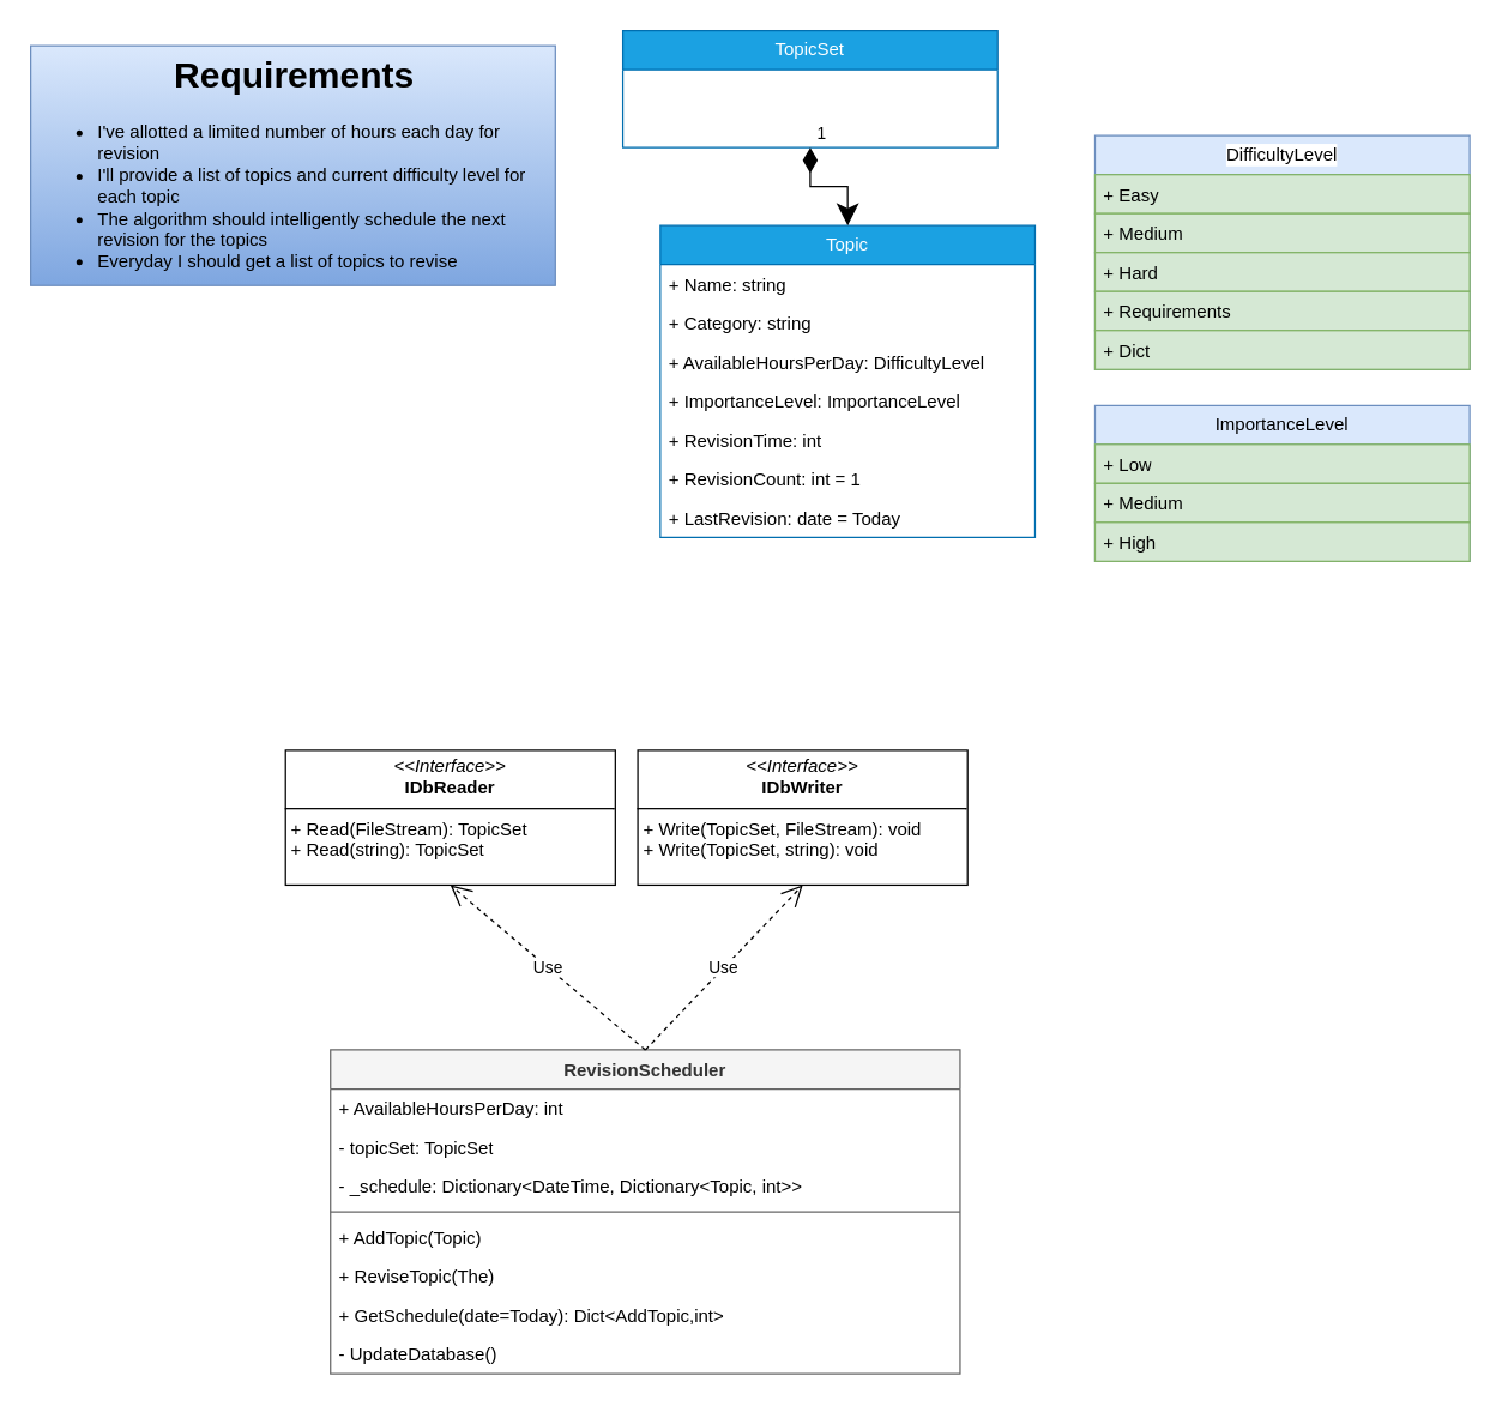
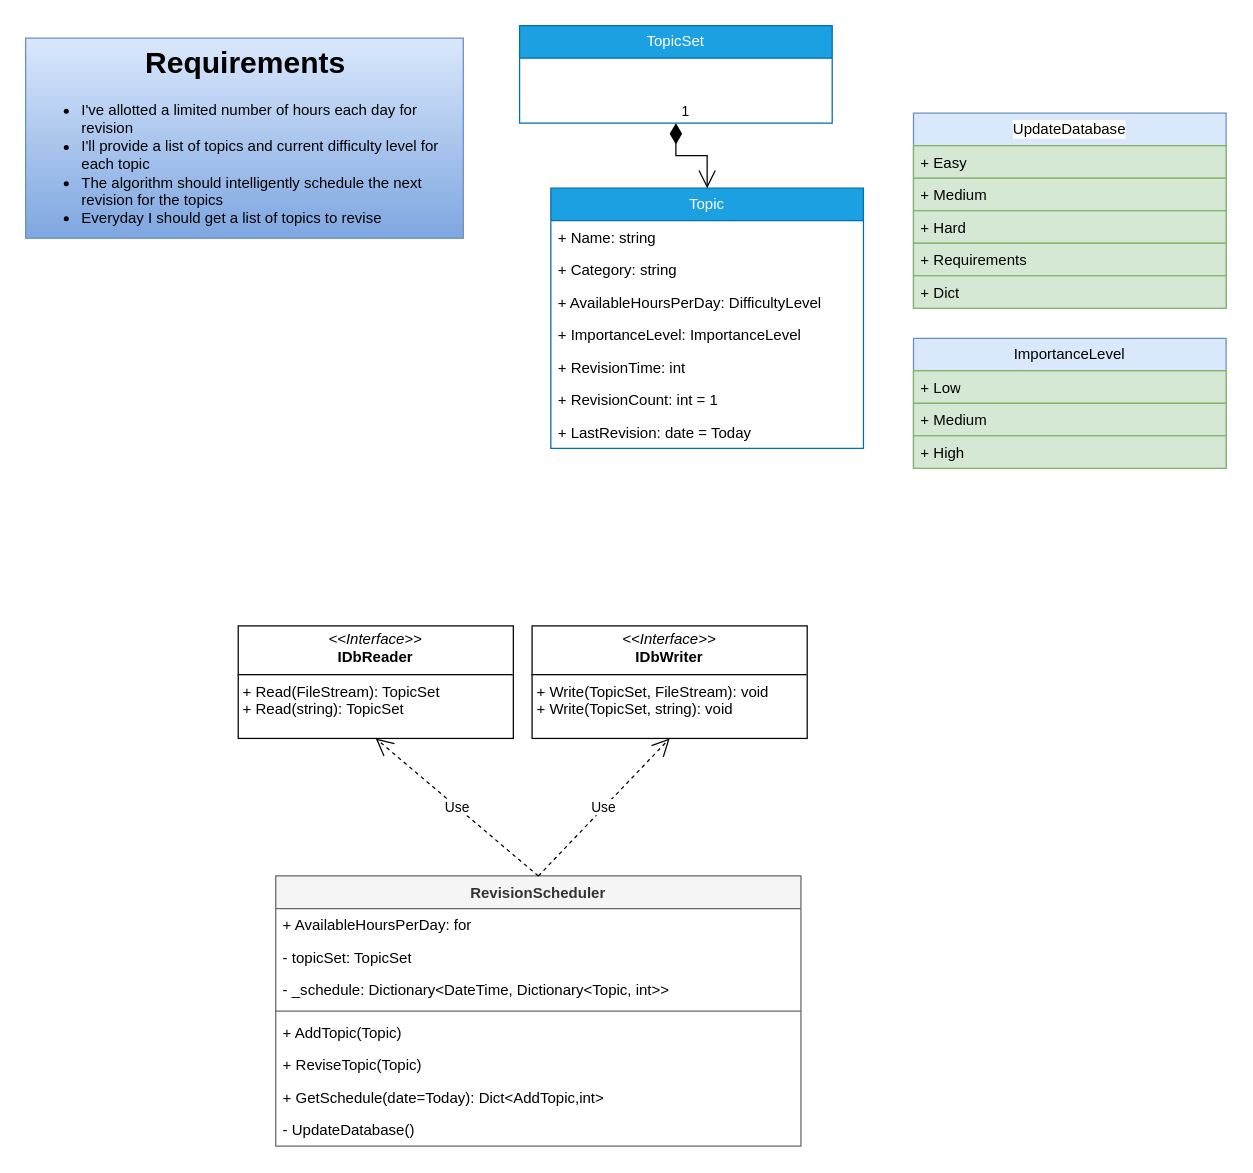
- <mxCell id="11" value="DifficultyLevel" style="swimlane;fontStyle=0;childLayout=stackLayout;horizontal=1;startSize=26;horizontalStack=0;resizeParent=1;resizeParentMax=0;resizeLast=0;collapsible=1;marginBottom=0;whiteSpace=wrap;html=1;labelBackgroundColor=default;fillColor=#dae8fc;strokeColor=#6c8ebf;" parent="1" vertex="1"><mxGeometry x="730" y="90" width="250" height="156" as="geometry"><mxRectangle x="480" y="90" width="70" height="30" as="alternateBounds" /></mxGeometry></mxCell>
+ <mxCell id="11" value="UpdateDatabase" style="swimlane;fontStyle=0;childLayout=stackLayout;horizontal=1;startSize=26;horizontalStack=0;resizeParent=1;resizeParentMax=0;resizeLast=0;collapsible=1;marginBottom=0;whiteSpace=wrap;html=1;labelBackgroundColor=default;fillColor=#dae8fc;strokeColor=#6c8ebf;" parent="1" vertex="1"><mxGeometry x="730" y="90" width="250" height="156" as="geometry"><mxRectangle x="480" y="90" width="70" height="30" as="alternateBounds" /></mxGeometry></mxCell>
- <mxCell id="31" value="1" style="endArrow=classic;html=1;endSize=12;startArrow=diamondThin;startSize=14;startFill=1;edgeStyle=orthogonalEdgeStyle;align=left;verticalAlign=bottom;rounded=0;exitX=0.5;exitY=1;exitDx=0;exitDy=0;entryX=0.5;entryY=0;entryDx=0;entryDy=0;" edge="1" parent="1" source="30" target="3"><mxGeometry x="-1" y="3" relative="1" as="geometry"><mxPoint x="410" y="30" as="sourcePoint" /><mxPoint x="570" y="30" as="targetPoint" /></mxGeometry></mxCell>
+ <mxCell id="31" value="1" style="endArrow=open;html=1;endSize=12;startArrow=diamondThin;startSize=14;startFill=1;edgeStyle=orthogonalEdgeStyle;align=left;verticalAlign=bottom;rounded=0;exitX=0.5;exitY=1;exitDx=0;exitDy=0;entryX=0.5;entryY=0;entryDx=0;entryDy=0;" edge="1" parent="1" source="30" target="3"><mxGeometry x="-1" y="3" relative="1" as="geometry"><mxPoint x="410" y="30" as="sourcePoint" /><mxPoint x="570" y="30" as="targetPoint" /></mxGeometry></mxCell>
- <mxCell id="22" value="+ AvailableHoursPerDay: int" style="text;strokeColor=none;fillColor=none;align=left;verticalAlign=top;spacingLeft=4;spacingRight=4;overflow=hidden;rotatable=0;points=[[0,0.5],[1,0.5]];portConstraint=eastwest;whiteSpace=wrap;html=1;" parent="21" vertex="1"><mxGeometry y="26" width="420" height="26" as="geometry" /></mxCell>
+ <mxCell id="22" value="+ AvailableHoursPerDay: for" style="text;strokeColor=none;fillColor=none;align=left;verticalAlign=top;spacingLeft=4;spacingRight=4;overflow=hidden;rotatable=0;points=[[0,0.5],[1,0.5]];portConstraint=eastwest;whiteSpace=wrap;html=1;" parent="21" vertex="1"><mxGeometry y="26" width="420" height="26" as="geometry" /></mxCell>
- <mxCell id="27" value="+ ReviseTopic(The)" style="text;strokeColor=none;fillColor=none;align=left;verticalAlign=top;spacingLeft=4;spacingRight=4;overflow=hidden;rotatable=0;points=[[0,0.5],[1,0.5]];portConstraint=eastwest;whiteSpace=wrap;html=1;" parent="21" vertex="1"><mxGeometry y="138" width="420" height="26" as="geometry" /></mxCell>
+ <mxCell id="27" value="+ ReviseTopic(Topic)" style="text;strokeColor=none;fillColor=none;align=left;verticalAlign=top;spacingLeft=4;spacingRight=4;overflow=hidden;rotatable=0;points=[[0,0.5],[1,0.5]];portConstraint=eastwest;whiteSpace=wrap;html=1;" parent="21" vertex="1"><mxGeometry y="138" width="420" height="26" as="geometry" /></mxCell>
